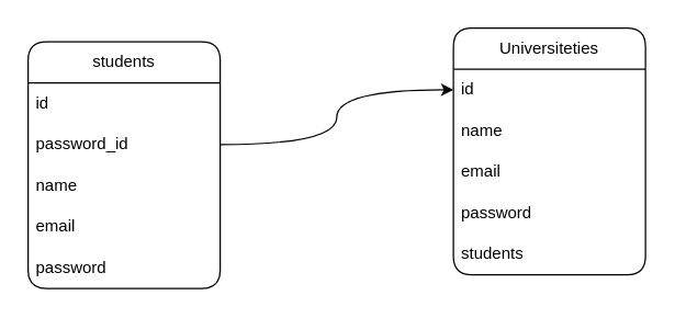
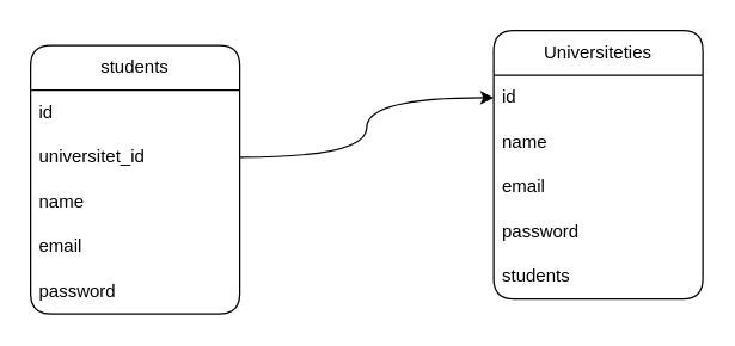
- <mxCell id="4" value="password_id" style="text;strokeColor=none;fillColor=none;align=left;verticalAlign=middle;spacingLeft=4;spacingRight=4;overflow=hidden;points=[[0,0.5],[1,0.5]];portConstraint=eastwest;rotatable=0;whiteSpace=wrap;html=1;" parent="2" vertex="1"><mxGeometry y="60" width="140" height="30" as="geometry" /></mxCell>
+ <mxCell id="4" value="universitet_id" style="text;strokeColor=none;fillColor=none;align=left;verticalAlign=middle;spacingLeft=4;spacingRight=4;overflow=hidden;points=[[0,0.5],[1,0.5]];portConstraint=eastwest;rotatable=0;whiteSpace=wrap;html=1;" parent="2" vertex="1"><mxGeometry y="60" width="140" height="30" as="geometry" /></mxCell>
